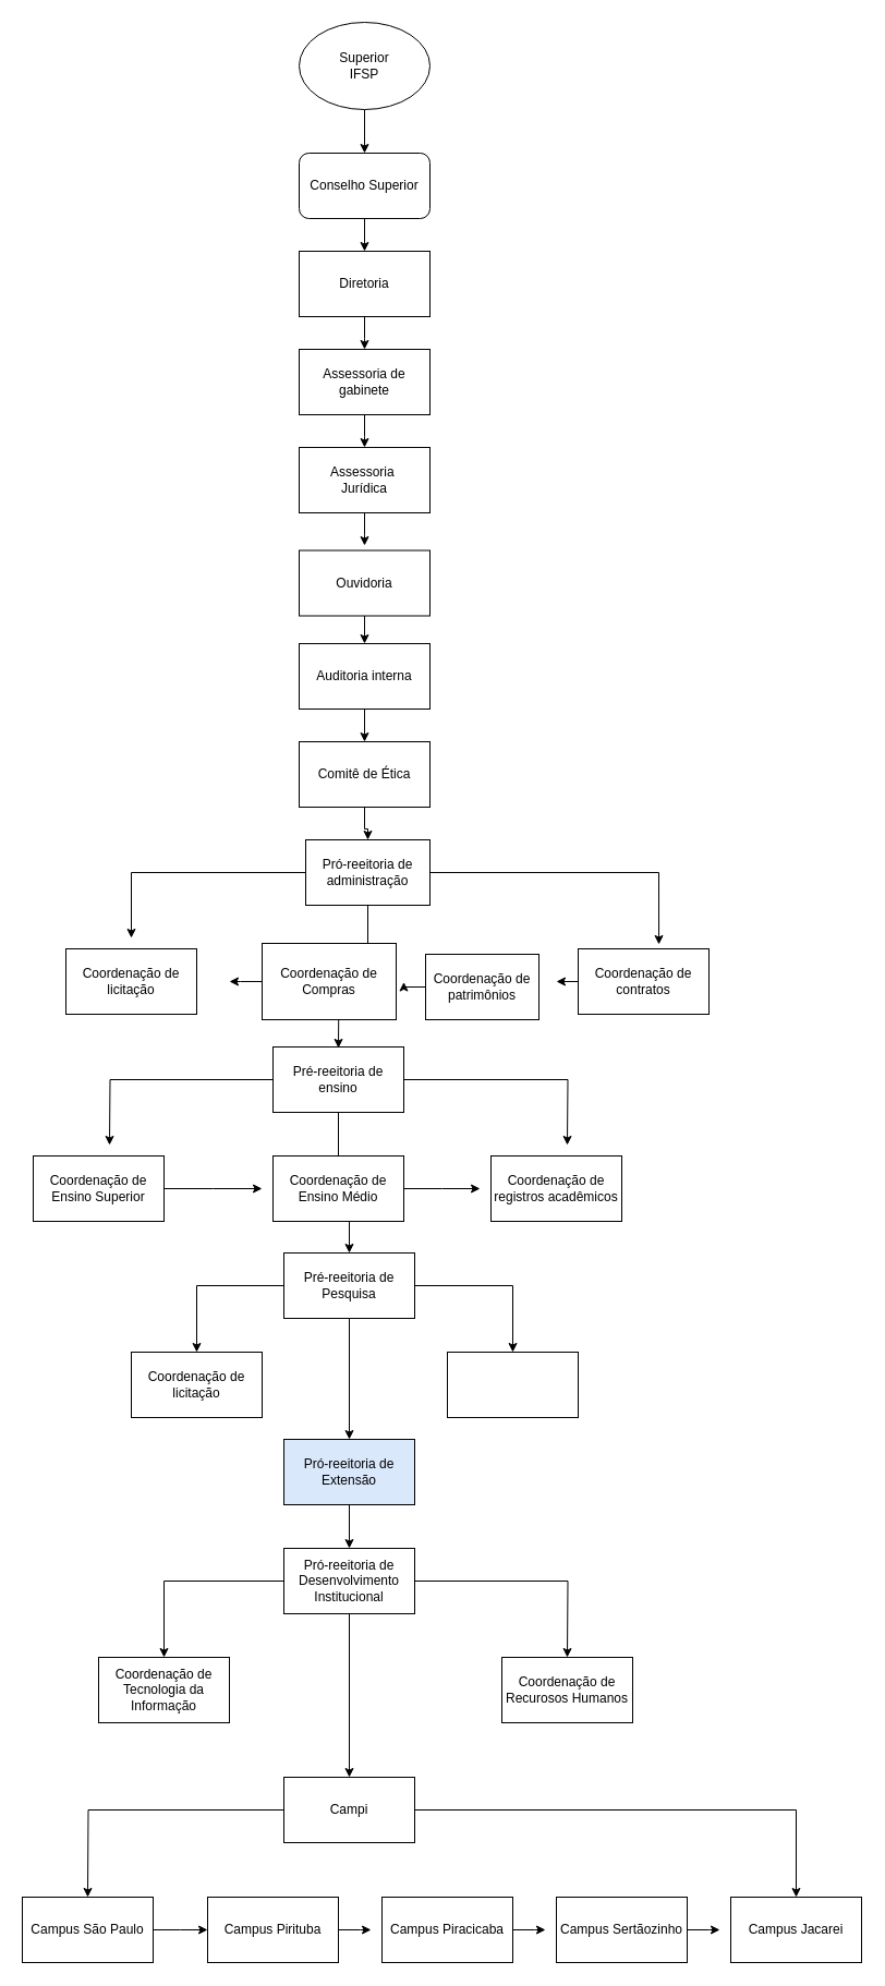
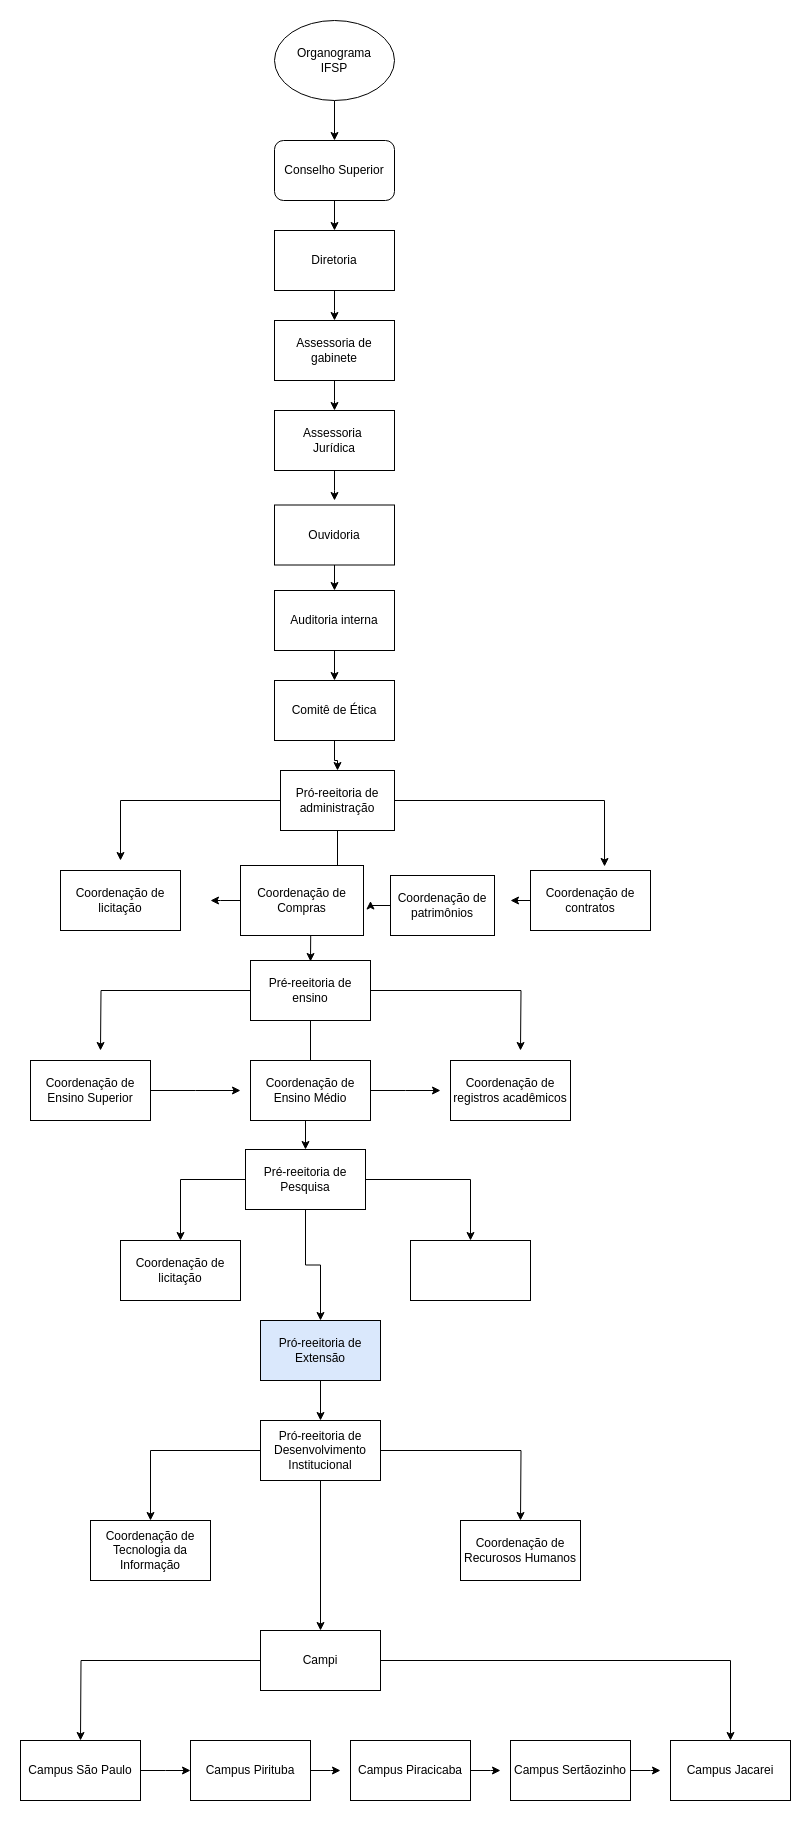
- <mxCell id="5" value="Superior&lt;br&gt;IFSP" style="ellipse;whiteSpace=wrap;html=1;" vertex="1" parent="1"><mxGeometry x="274" y="20" width="120" height="80" as="geometry" /></mxCell>
+ <mxCell id="5" value="Organograma&lt;br&gt;IFSP" style="ellipse;whiteSpace=wrap;html=1;" vertex="1" parent="1"><mxGeometry x="274" y="20" width="120" height="80" as="geometry" /></mxCell>
- <mxCell id="41" value="Pré-reeitoria de Pesquisa" style="rounded=0;whiteSpace=wrap;html=1;" vertex="1" parent="1"><mxGeometry x="260" y="1149" width="120" height="60" as="geometry" /></mxCell>
+ <mxCell id="41" value="Pré-reeitoria de Pesquisa" style="rounded=0;whiteSpace=wrap;html=1;" vertex="1" parent="1"><mxGeometry x="245" y="1149" width="120" height="60" as="geometry" /></mxCell>
